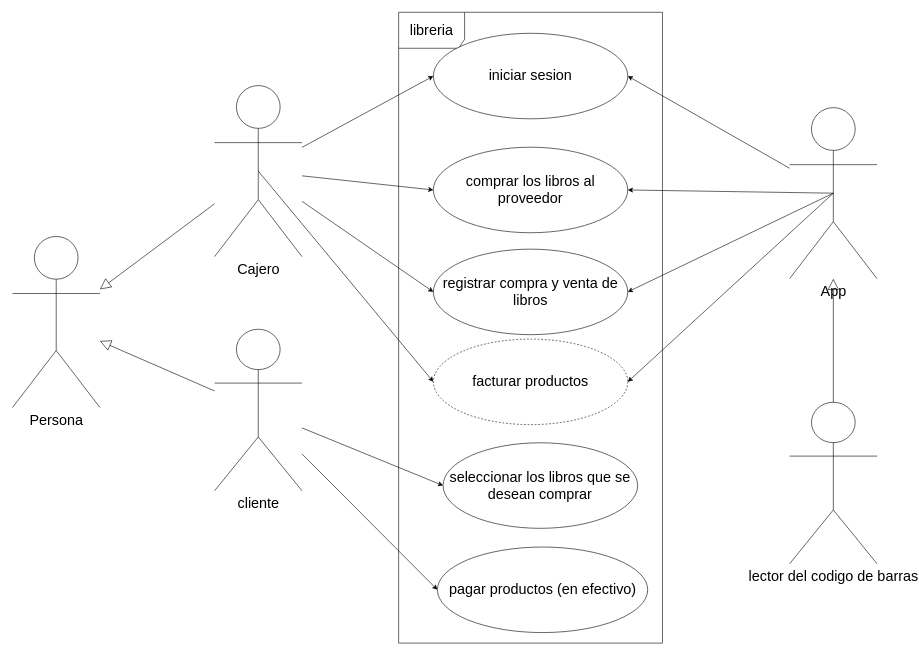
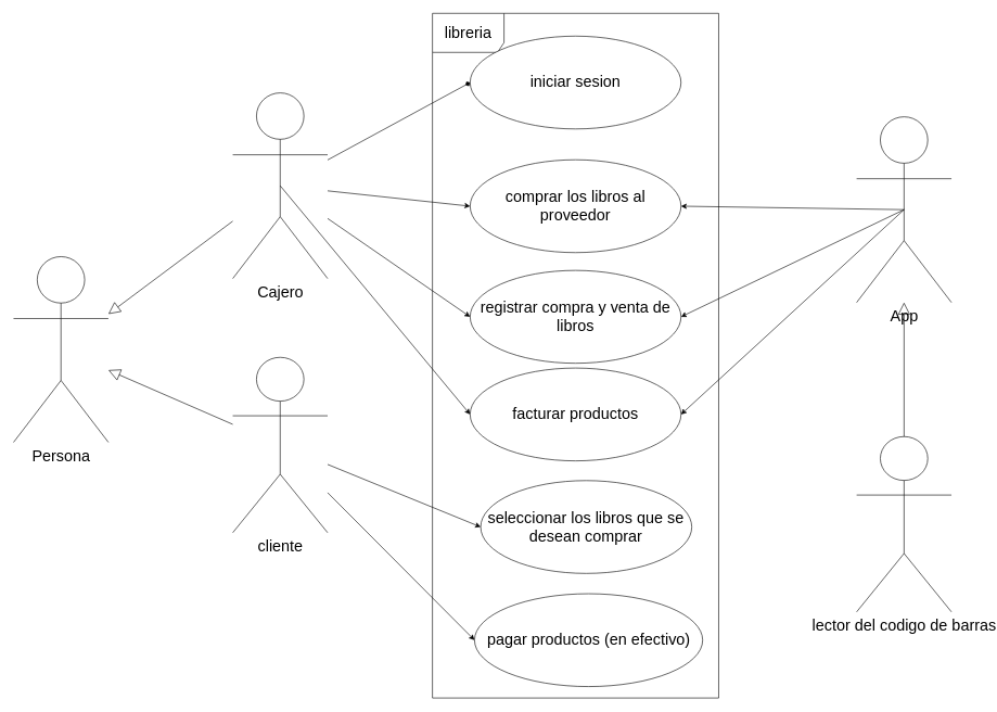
- <mxCell id="5" style="edgeStyle=none;html=1;entryX=0;entryY=0.5;entryDx=0;entryDy=0;" parent="1" source="6" target="23" edge="1"><mxGeometry relative="1" as="geometry" /></mxCell>
+ <mxCell id="5" style="edgeStyle=none;html=1;entryX=0;entryY=0.5;entryDx=0;entryDy=0;endArrow=diamond;" parent="1" source="6" target="23" edge="1"><mxGeometry relative="1" as="geometry" /></mxCell>
- <mxCell id="8" style="edgeStyle=none;html=1;entryX=1;entryY=0.5;entryDx=0;entryDy=0;" parent="1" source="9" target="23" edge="1"><mxGeometry relative="1" as="geometry"><mxPoint x="1037" y="133" as="targetPoint" /></mxGeometry></mxCell>
- <mxCell id="22" value="&lt;font style=&quot;font-size: 24px;&quot;&gt;facturar productos&lt;/font&gt;" style="ellipse;whiteSpace=wrap;html=1;container=0;dashed=1;" parent="1" vertex="1"><mxGeometry x="721.93" y="565.002" width="324.138" height="142.642" as="geometry" /></mxCell>
+ <mxCell id="22" value="&lt;font style=&quot;font-size: 24px;&quot;&gt;facturar productos&lt;/font&gt;" style="ellipse;whiteSpace=wrap;html=1;container=0;" parent="1" vertex="1"><mxGeometry x="721.93" y="565.002" width="324.138" height="142.642" as="geometry" /></mxCell>
